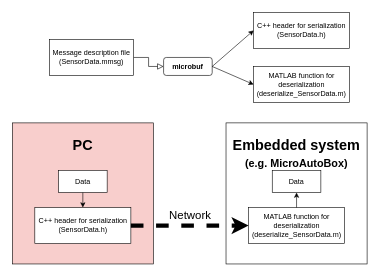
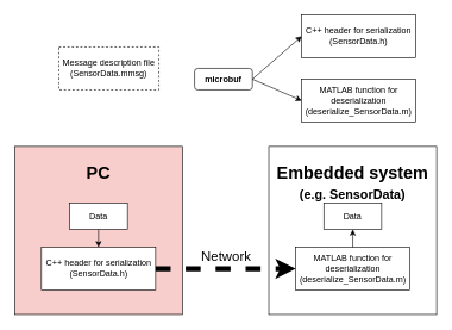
- <mxCell id="4" value="Message description file (SensorData.mmsg)" style="rounded=0;whiteSpace=wrap;html=1;" vertex="1" parent="1"><mxGeometry x="82" y="65" width="140" height="60" as="geometry" /></mxCell>
+ <mxCell id="4" value="Message description file (SensorData.mmsg)" style="rounded=0;whiteSpace=wrap;html=1;dashed=1;" vertex="1" parent="1"><mxGeometry x="82" y="65" width="140" height="60" as="geometry" /></mxCell>
- <mxCell id="2" value="" style="rounded=0;html=1;jettySize=auto;orthogonalLoop=1;fontSize=11;endArrow=block;endFill=0;endSize=8;strokeWidth=1;shadow=0;labelBackgroundColor=none;edgeStyle=orthogonalEdgeStyle;exitX=1;exitY=0.5;exitDx=0;exitDy=0;entryX=0;entryY=0.5;entryDx=0;entryDy=0;" parent="1" source="4" target="3" edge="1"><mxGeometry relative="1" as="geometry"><mxPoint x="272" y="105" as="sourcePoint" /><mxPoint x="302" y="95" as="targetPoint" /></mxGeometry></mxCell>
- <mxCell id="13" value="&lt;div&gt;&lt;h1&gt;Embedded system&lt;/h1&gt;&lt;/div&gt;&lt;div&gt;&lt;h2 style=&quot;line-height: 0%&quot;&gt;(e.g. MicroAutoBox)&lt;/h2&gt;&lt;/div&gt;" style="whiteSpace=wrap;html=1;aspect=fixed;horizontal=1;verticalAlign=top;" vertex="1" parent="1"><mxGeometry x="376" y="204" width="235" height="235" as="geometry" /></mxCell>
+ <mxCell id="13" value="&lt;div&gt;&lt;h1&gt;Embedded system&lt;/h1&gt;&lt;/div&gt;&lt;div&gt;&lt;h2 style=&quot;line-height: 0%&quot;&gt;(e.g. SensorData)&lt;/h2&gt;&lt;/div&gt;" style="whiteSpace=wrap;html=1;aspect=fixed;horizontal=1;verticalAlign=top;" vertex="1" parent="1"><mxGeometry x="376" y="204" width="235" height="235" as="geometry" /></mxCell>
